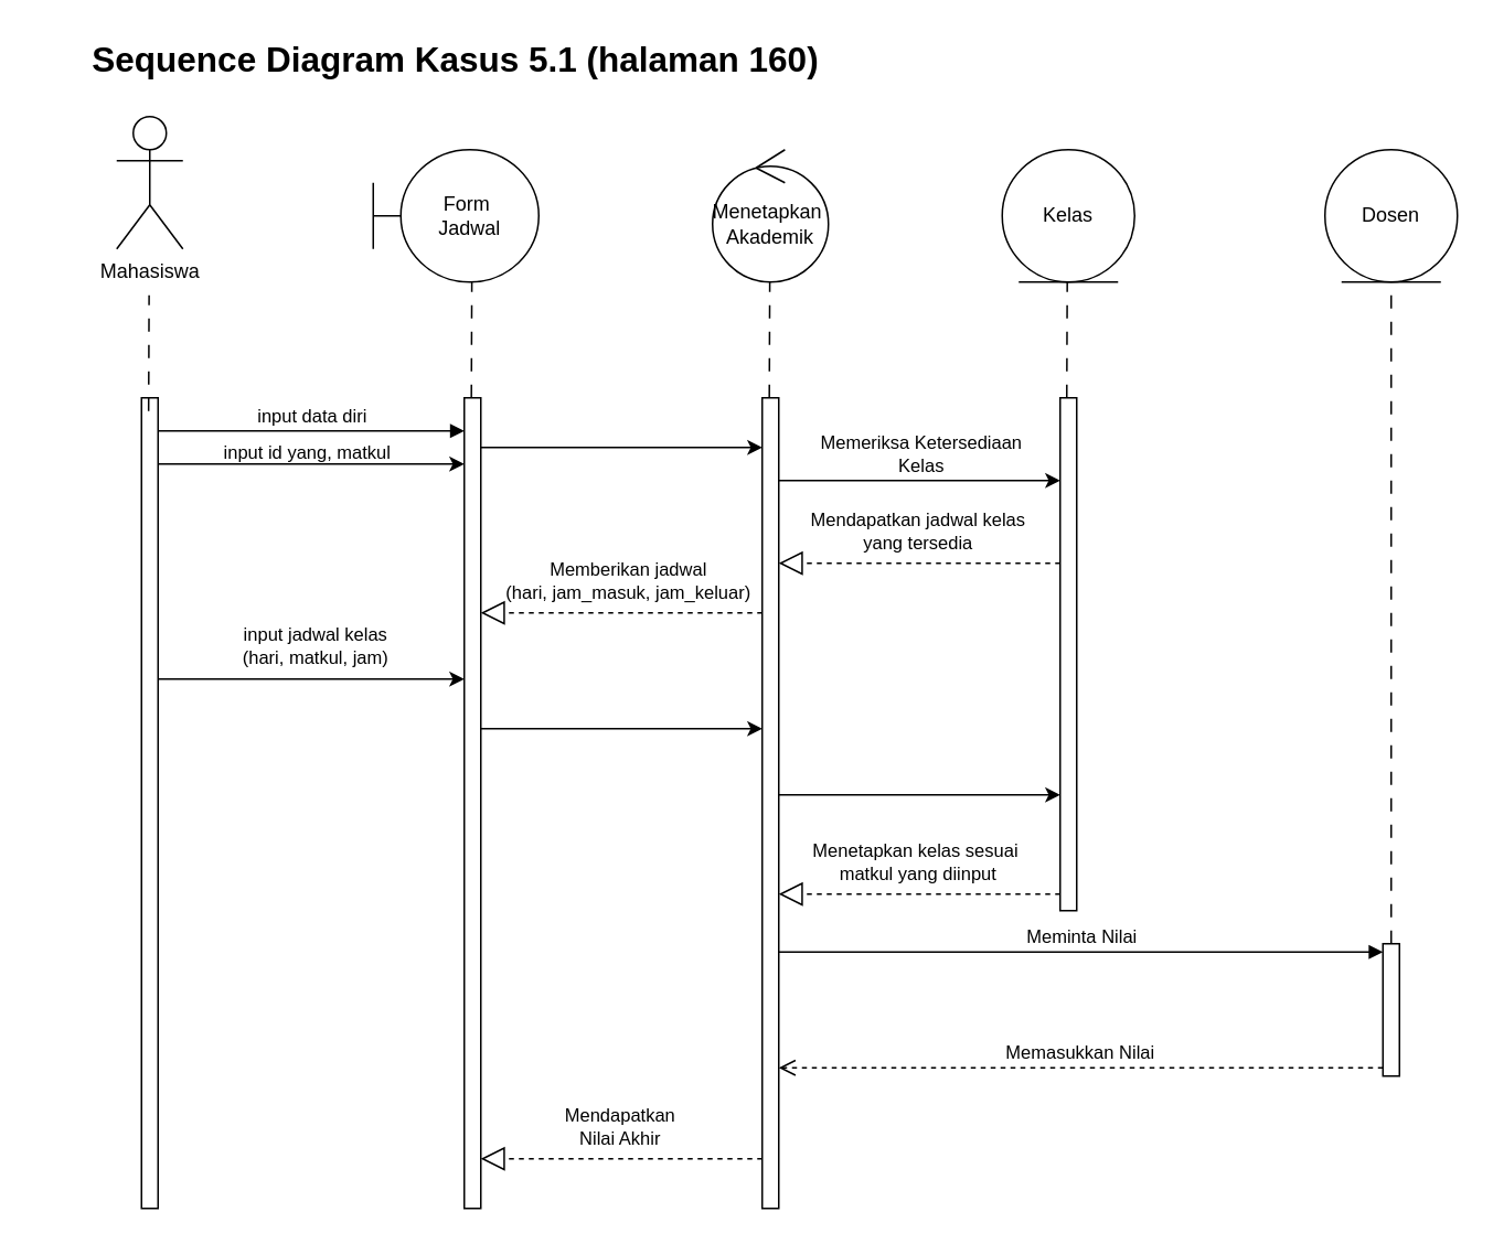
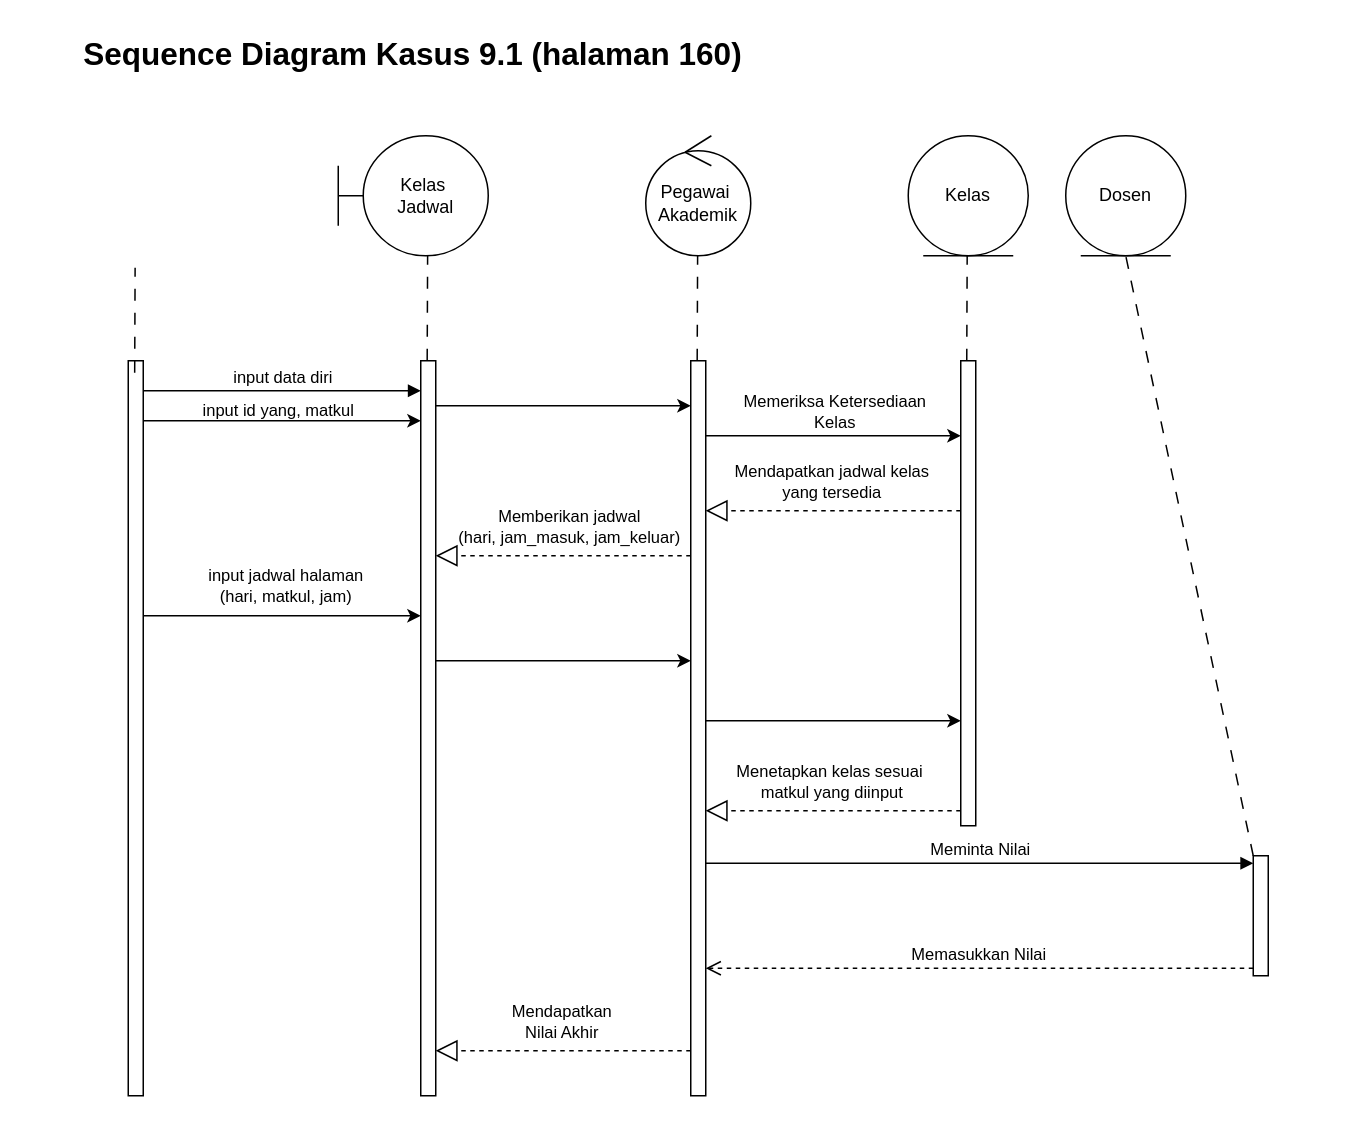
- <mxCell id="37" value="Sequence Diagram Kasus 5.1 (halaman 160)" style="text;html=1;align=center;verticalAlign=middle;whiteSpace=wrap;rounded=0;fontSize=21;fontStyle=1" vertex="1" parent="1"><mxGeometry x="20" y="20" width="510" height="30" as="geometry" /></mxCell>
+ <mxCell id="37" value="Sequence Diagram Kasus 9.1 (halaman 160)" style="text;html=1;align=center;verticalAlign=middle;whiteSpace=wrap;rounded=0;fontSize=21;fontStyle=1" vertex="1" parent="1"><mxGeometry x="20" y="20" width="510" height="30" as="geometry" /></mxCell>
- <mxCell id="2" value="Mahasiswa" style="shape=umlActor;verticalLabelPosition=bottom;verticalAlign=top;html=1;" vertex="1" parent="1"><mxGeometry x="70" y="70" width="40" height="80" as="geometry" /></mxCell>
- <mxCell id="8" value="Form&amp;nbsp;&lt;br&gt;Jadwal" style="shape=umlBoundary;whiteSpace=wrap;html=1;" vertex="1" parent="1"><mxGeometry x="225" y="90" width="100" height="80" as="geometry" /></mxCell>
+ <mxCell id="8" value="Kelas&amp;nbsp;&lt;br&gt;Jadwal" style="shape=umlBoundary;whiteSpace=wrap;html=1;" vertex="1" parent="1"><mxGeometry x="225" y="90" width="100" height="80" as="geometry" /></mxCell>
- <mxCell id="22" value="Dosen" style="ellipse;shape=umlEntity;whiteSpace=wrap;html=1;" vertex="1" parent="1"><mxGeometry x="800" y="90" width="80" height="80" as="geometry" /></mxCell>
+ <mxCell id="22" value="Dosen" style="ellipse;shape=umlEntity;whiteSpace=wrap;html=1;" vertex="1" parent="1"><mxGeometry x="710" y="90" width="80" height="80" as="geometry" /></mxCell>
- <mxCell id="9" value="Menetapkan&amp;nbsp;&lt;div&gt;Akademik&lt;/div&gt;" style="ellipse;shape=umlControl;whiteSpace=wrap;html=1;" vertex="1" parent="1"><mxGeometry x="430" y="90" width="70" height="80" as="geometry" /></mxCell>
+ <mxCell id="9" value="Pegawai&amp;nbsp;&lt;div&gt;Akademik&lt;/div&gt;" style="ellipse;shape=umlControl;whiteSpace=wrap;html=1;" vertex="1" parent="1"><mxGeometry x="430" y="90" width="70" height="80" as="geometry" /></mxCell>
- <mxCell id="23" value="input jadwal kelas&lt;div style=&quot;font-size: 11px;&quot;&gt;(hari, matkul, jam)&lt;/div&gt;" style="text;html=1;align=center;verticalAlign=middle;resizable=0;points=[];autosize=1;strokeColor=none;fillColor=none;fontSize=11;" vertex="1" parent="1"><mxGeometry x="135" y="370" width="110" height="40" as="geometry" /></mxCell>
+ <mxCell id="23" value="input jadwal halaman&lt;div style=&quot;font-size: 11px;&quot;&gt;(hari, matkul, jam)&lt;/div&gt;" style="text;html=1;align=center;verticalAlign=middle;resizable=0;points=[];autosize=1;strokeColor=none;fillColor=none;fontSize=11;" vertex="1" parent="1"><mxGeometry x="135" y="370" width="110" height="40" as="geometry" /></mxCell>
